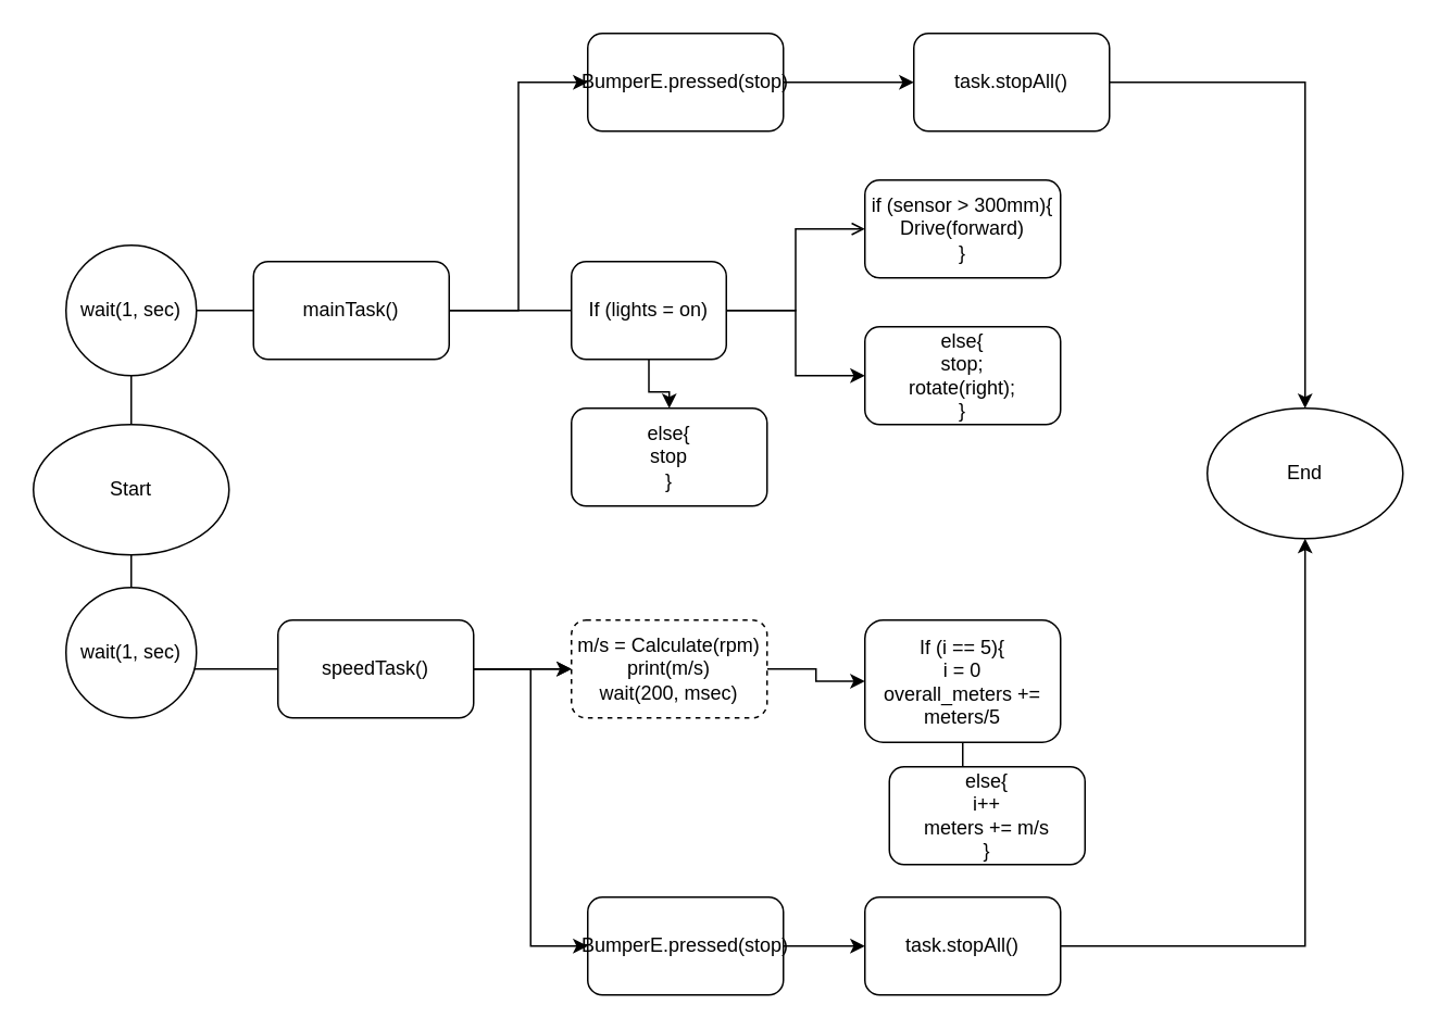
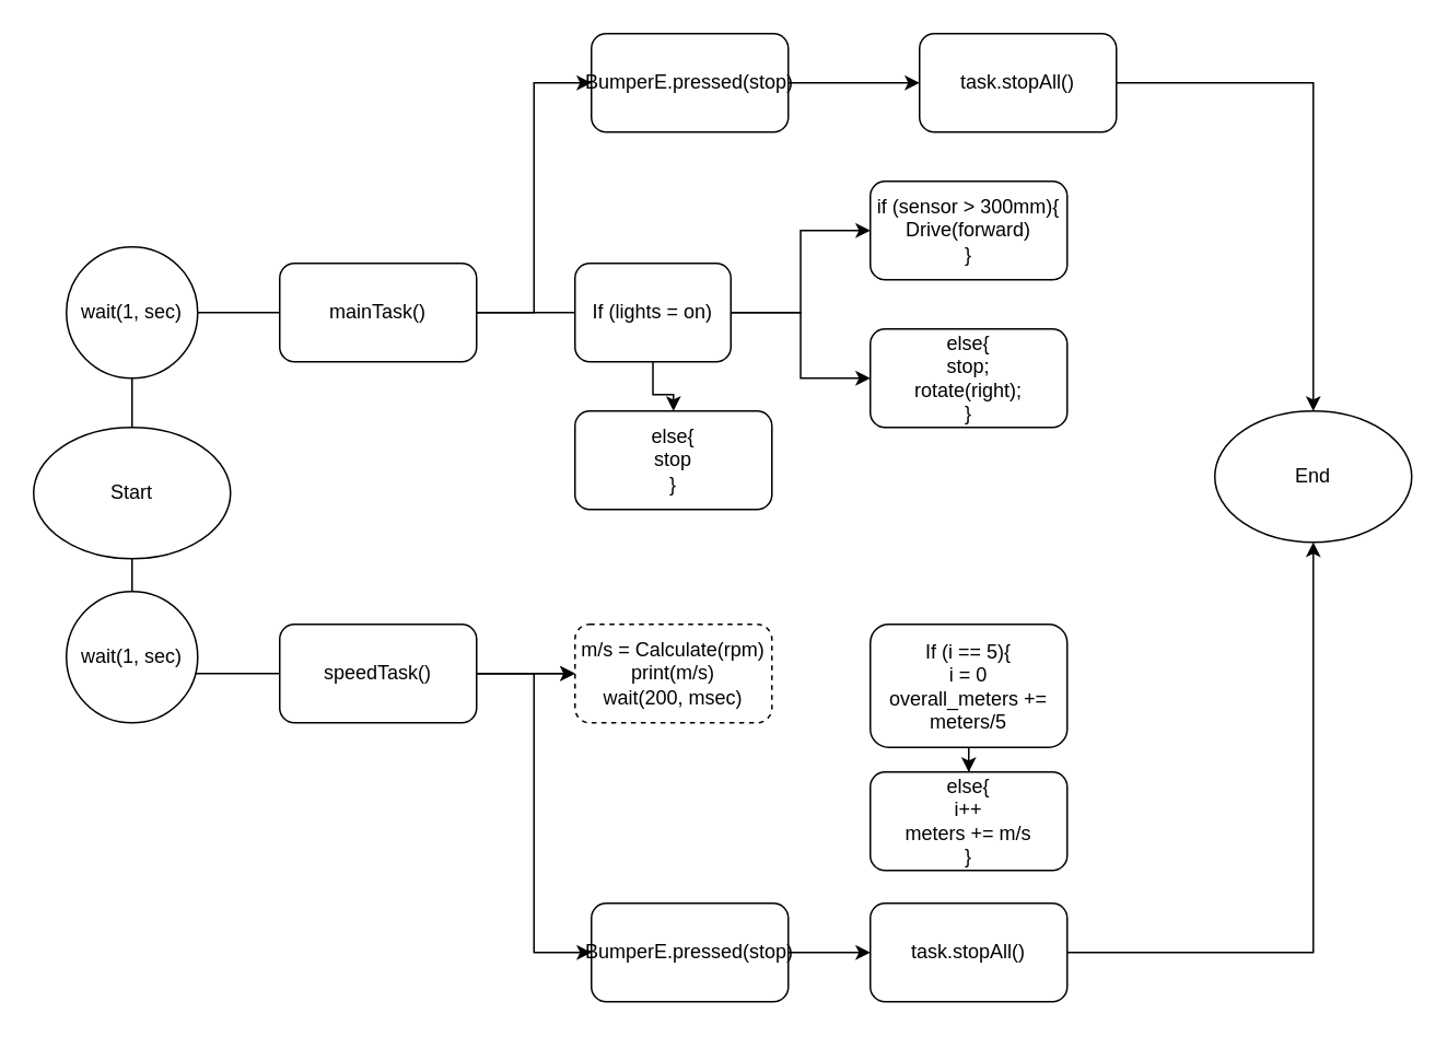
- <mxCell id="20" style="edgeStyle=orthogonalEdgeStyle;rounded=0;orthogonalLoop=1;jettySize=auto;html=1;endArrow=open;" edge="1" parent="1" source="23" target="13"><mxGeometry relative="1" as="geometry" /></mxCell>
+ <mxCell id="20" style="edgeStyle=orthogonalEdgeStyle;rounded=0;orthogonalLoop=1;jettySize=auto;html=1;" edge="1" parent="1" source="23" target="13"><mxGeometry relative="1" as="geometry" /></mxCell>
- <mxCell id="7" value="mainTask()" style="rounded=1;whiteSpace=wrap;html=1;" vertex="1" parent="1"><mxGeometry x="155" y="160" width="120" height="60" as="geometry" /></mxCell>
+ <mxCell id="7" value="mainTask()" style="rounded=1;whiteSpace=wrap;html=1;" vertex="1" parent="1"><mxGeometry x="170" y="160" width="120" height="60" as="geometry" /></mxCell>
- <mxCell id="27" value="" style="edgeStyle=orthogonalEdgeStyle;rounded=0;orthogonalLoop=1;jettySize=auto;html=1;" edge="1" parent="1" source="28" target="30"><mxGeometry relative="1" as="geometry" /></mxCell>
- <mxCell id="31" value="else{&lt;br&gt;i++&lt;br&gt;meters += m/s&lt;br&gt;}" style="whiteSpace=wrap;html=1;rounded=1;" vertex="1" parent="1"><mxGeometry x="545" y="470" width="120" height="60" as="geometry" /></mxCell>
+ <mxCell id="31" value="else{&lt;br&gt;i++&lt;br&gt;meters += m/s&lt;br&gt;}" style="whiteSpace=wrap;html=1;rounded=1;" vertex="1" parent="1"><mxGeometry x="530" y="470" width="120" height="60" as="geometry" /></mxCell>
